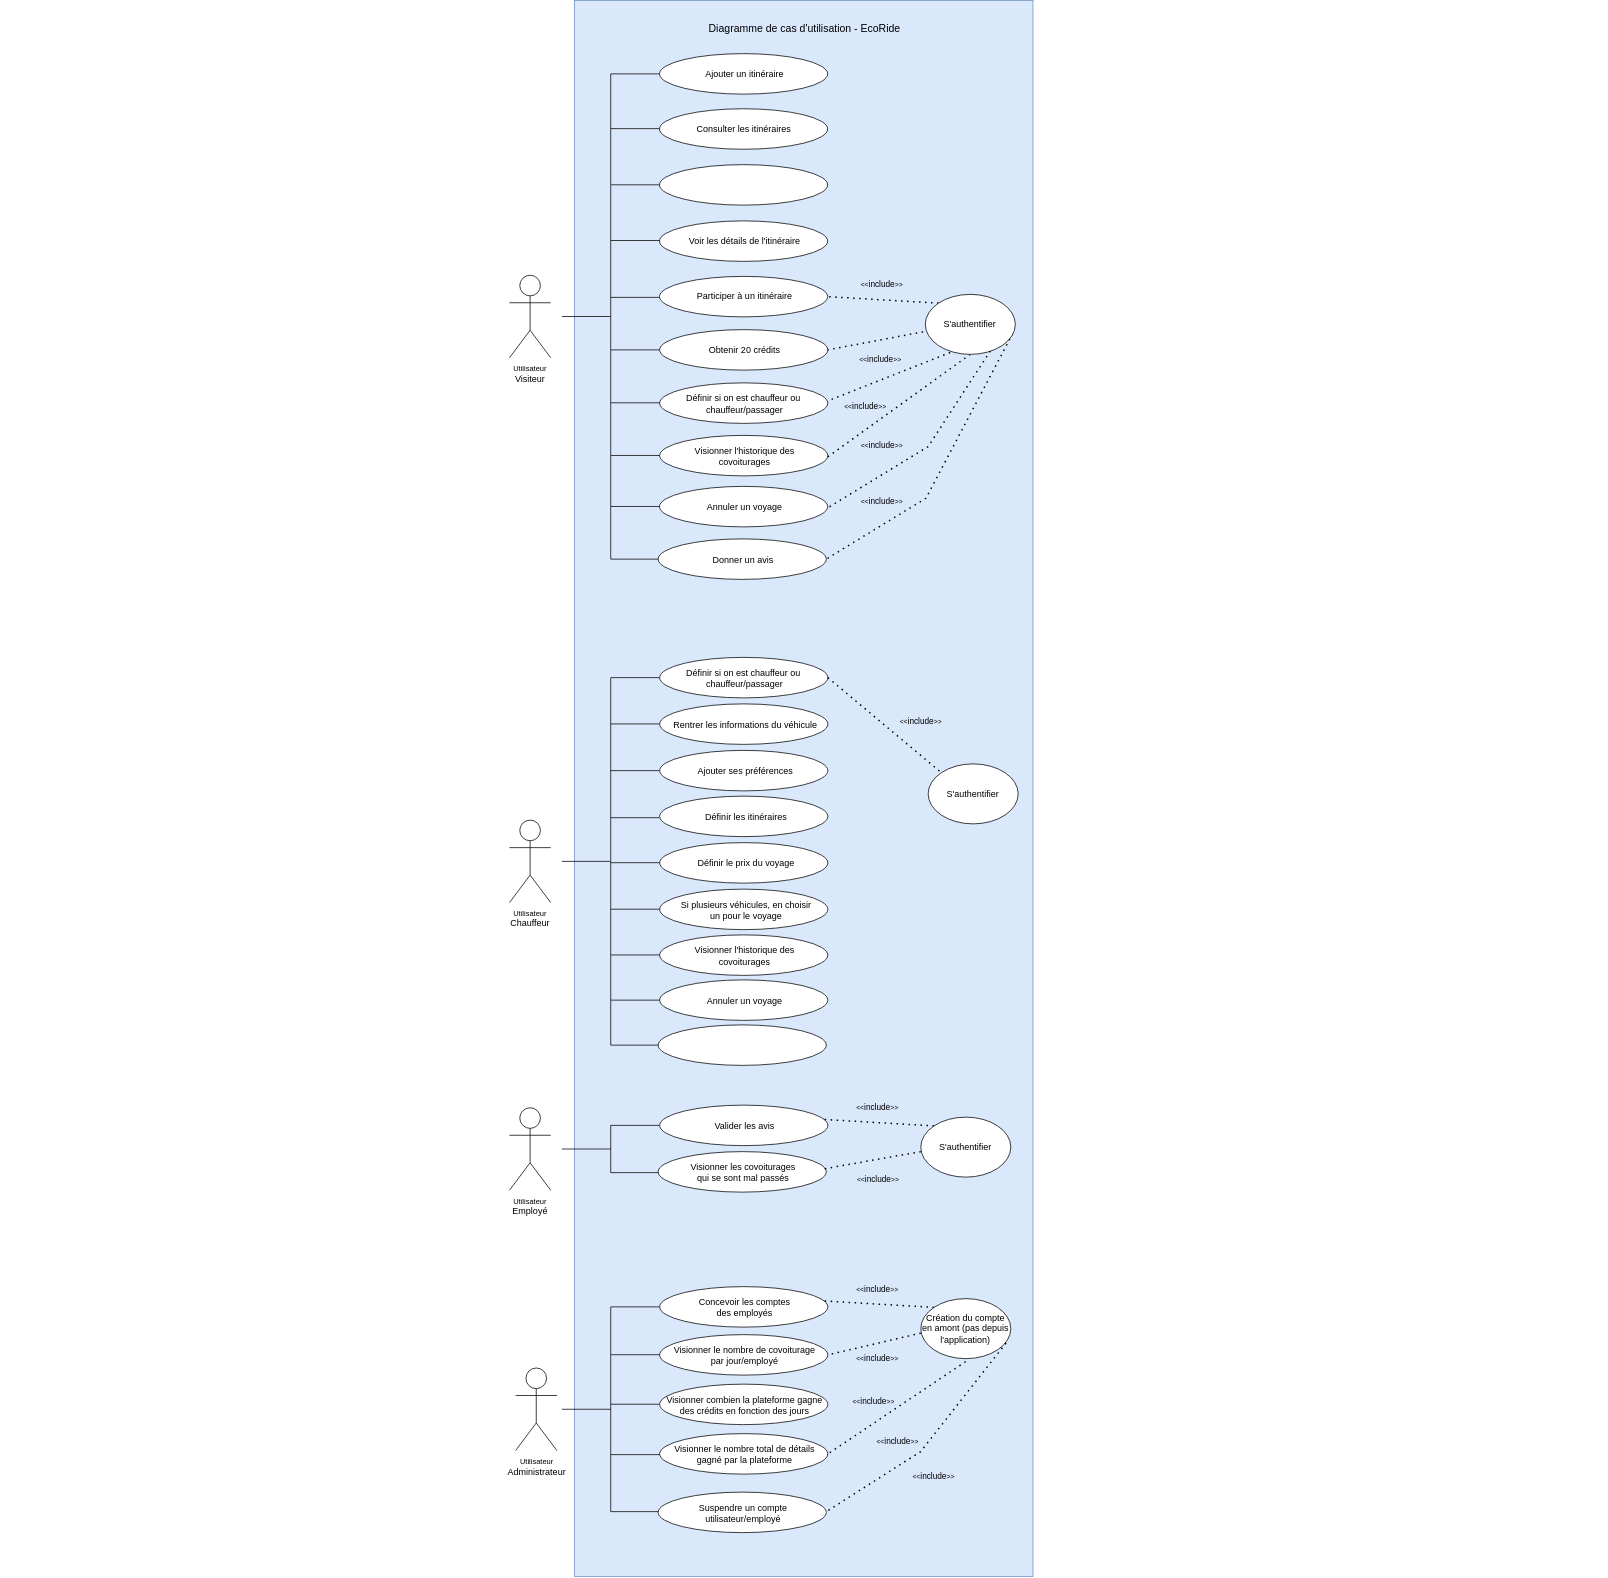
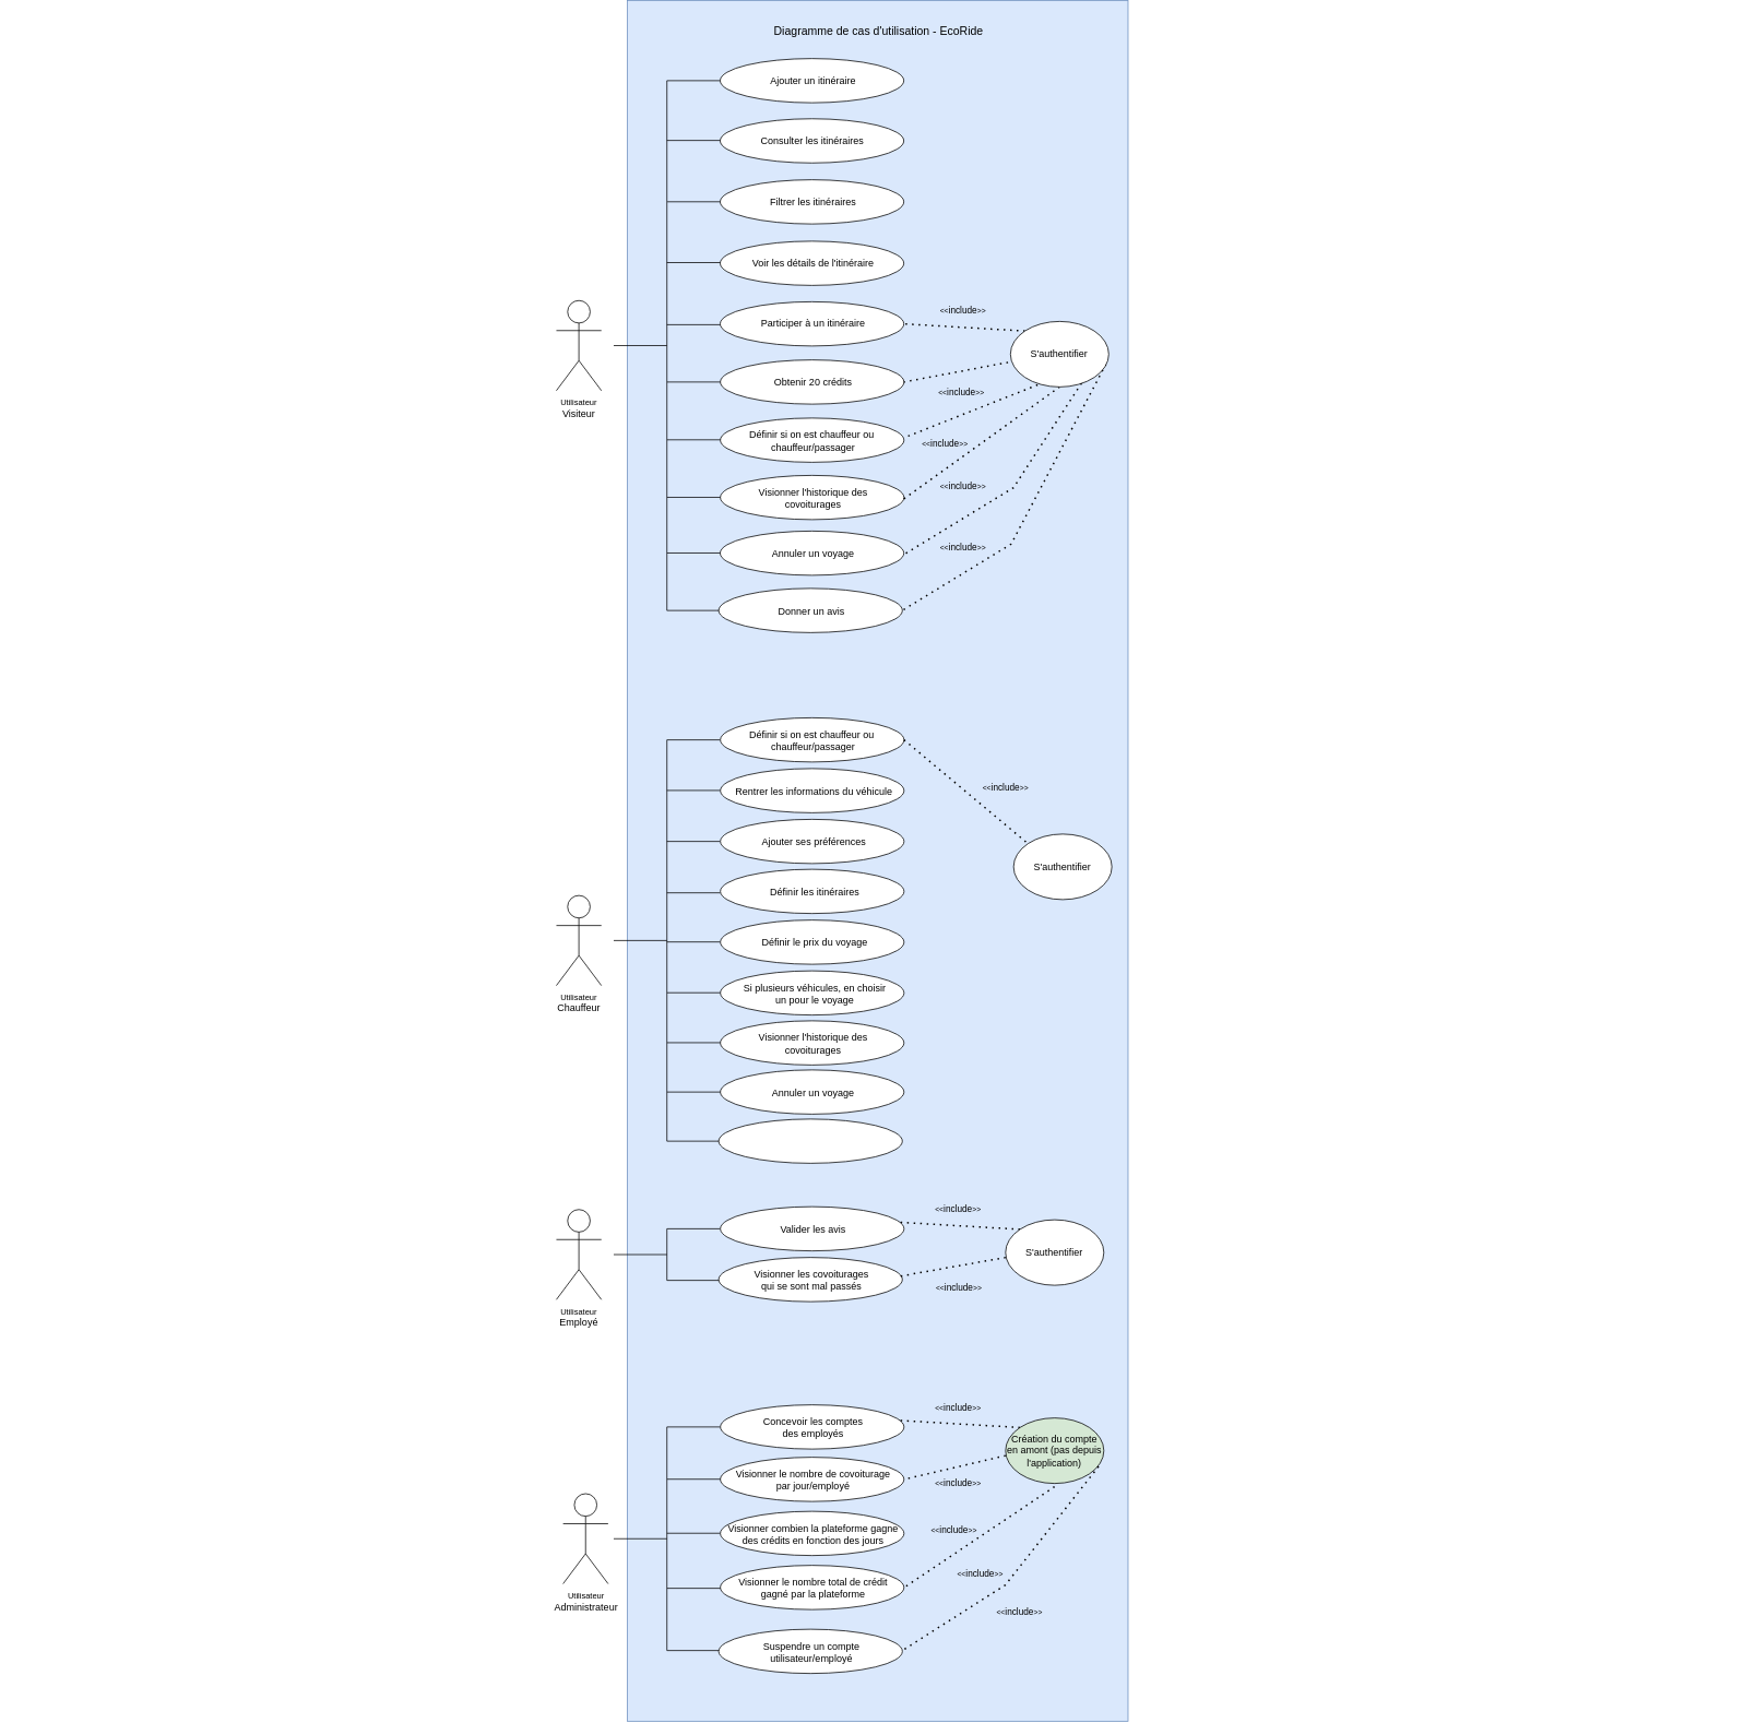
+ <mxCell id="18" value="Filtrer les itinéraires" style="text;html=1;align=center;verticalAlign=middle;resizable=0;points=[];autosize=1;strokeColor=none;fillColor=none;" parent="16" vertex="1"><mxGeometry x="48.12" y="12" width="130" height="30" as="geometry" /></mxCell>
- <mxCell id="99" value="Création du compte&lt;div&gt;en amont (pas depuis&lt;/div&gt;&lt;div&gt;l'application)&lt;/div&gt;" style="ellipse;whiteSpace=wrap;html=1;" parent="1" vertex="1"><mxGeometry x="1227.25" y="1728" width="120" height="80" as="geometry" /></mxCell>
+ <mxCell id="99" value="Création du compte&lt;div&gt;en amont (pas depuis&lt;/div&gt;&lt;div&gt;l'application)&lt;/div&gt;" style="ellipse;whiteSpace=wrap;html=1;fillColor=#d5e8d4;" parent="1" vertex="1"><mxGeometry x="1227.25" y="1728" width="120" height="80" as="geometry" /></mxCell>
- <mxCell id="110" value="Visionner le nombre total de détails&lt;div&gt;gagné par la plateforme&lt;/div&gt;" style="text;html=1;align=center;verticalAlign=middle;resizable=0;points=[];autosize=1;strokeColor=none;fillColor=none;" parent="108" vertex="1"><mxGeometry x="8.12" y="8" width="210" height="40" as="geometry" /></mxCell>
+ <mxCell id="110" value="Visionner le nombre total de crédit&lt;div&gt;gagné par la plateforme&lt;/div&gt;" style="text;html=1;align=center;verticalAlign=middle;resizable=0;points=[];autosize=1;strokeColor=none;fillColor=none;" parent="108" vertex="1"><mxGeometry x="8.12" y="8" width="210" height="40" as="geometry" /></mxCell>
